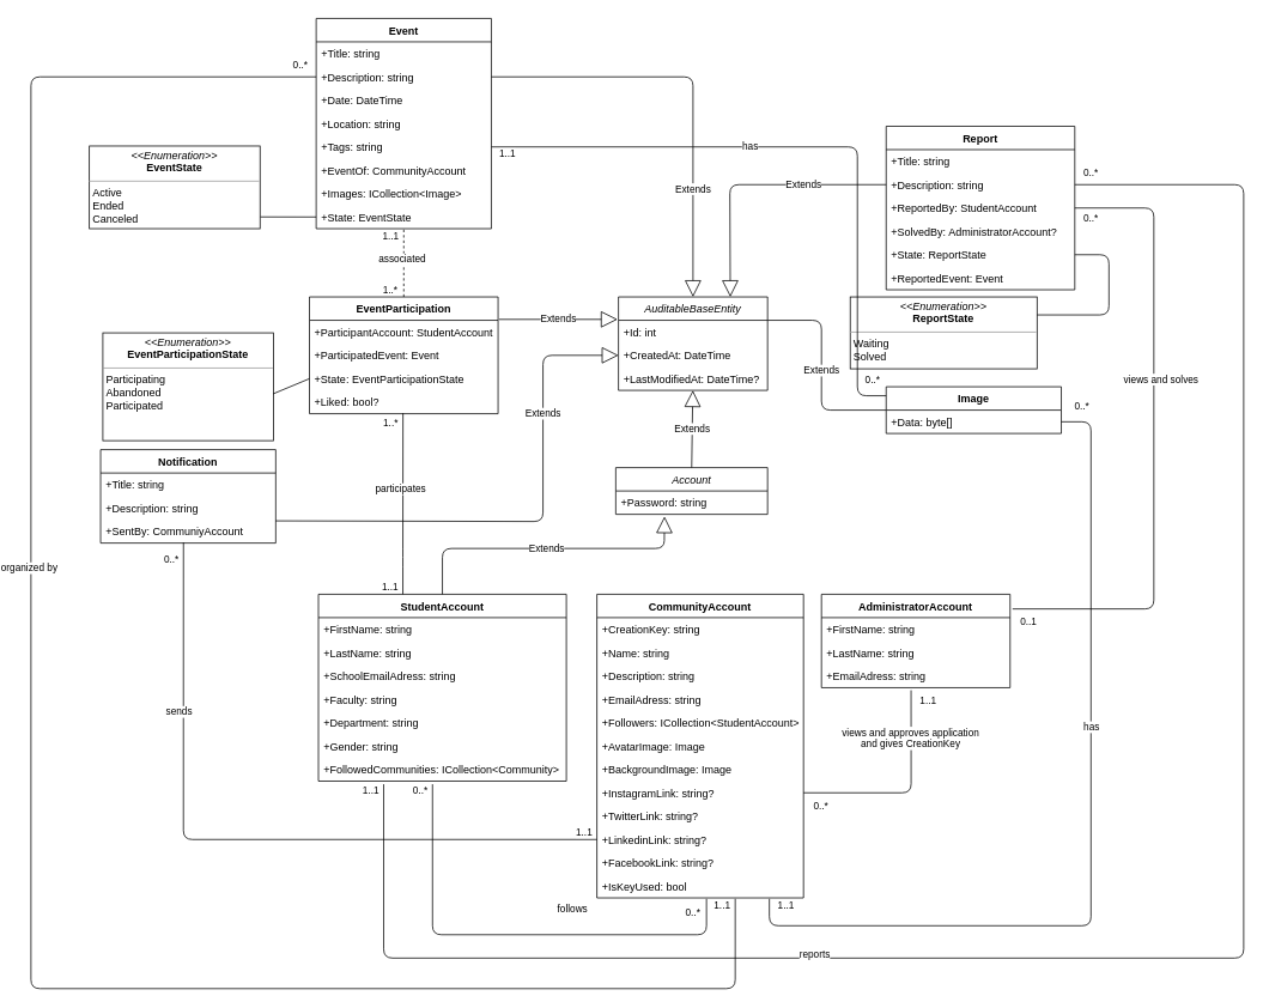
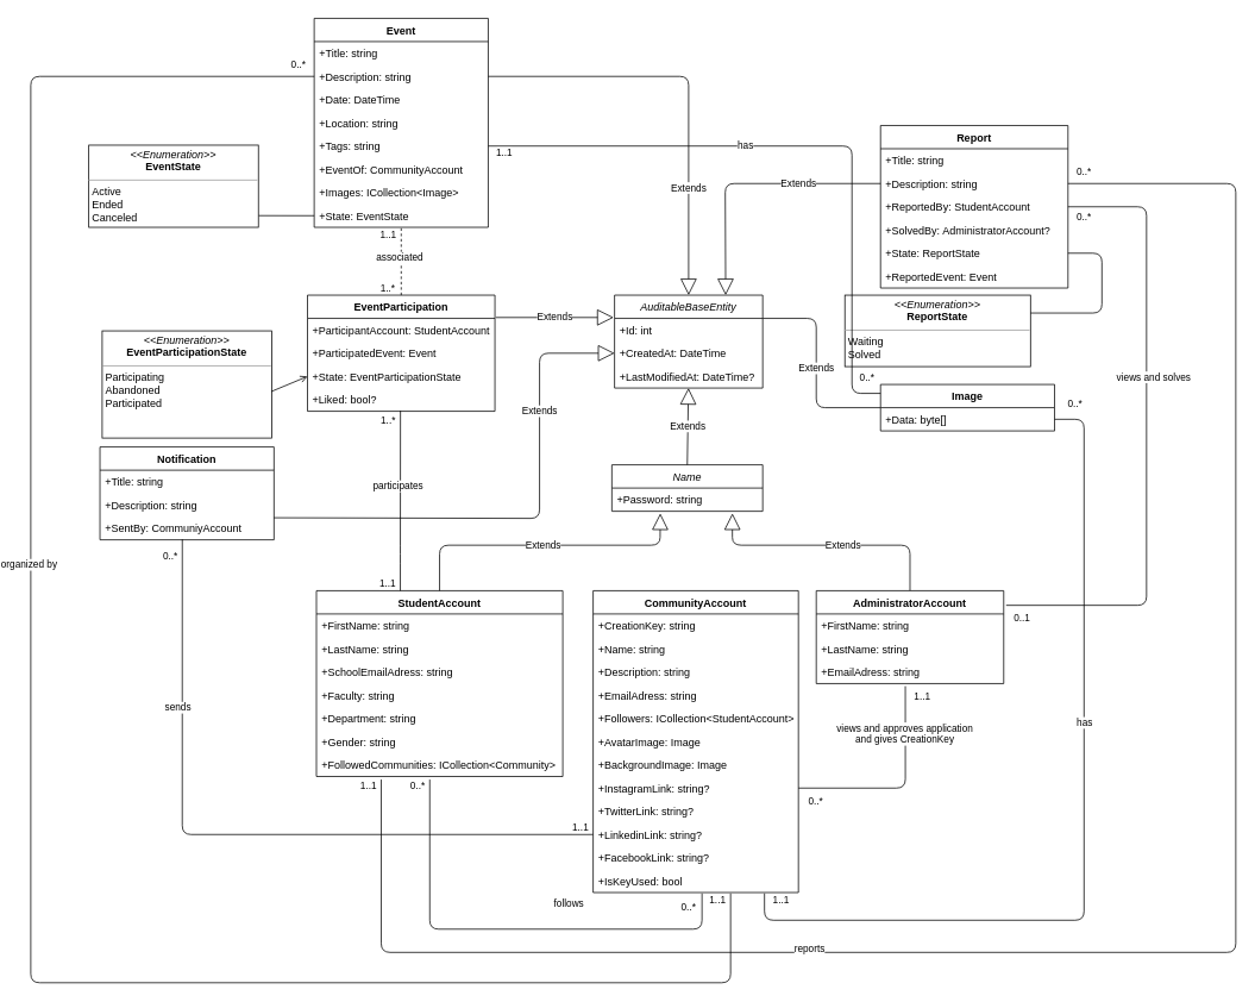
- <mxCell id="42" value="" style="endArrow=none;html=1;exitX=0.997;exitY=0.566;exitDx=0;exitDy=0;entryX=0;entryY=0.5;entryDx=0;entryDy=0;exitPerimeter=0;" parent="1" source="41" target="47" edge="1"><mxGeometry width="50" height="50" relative="1" as="geometry"><mxPoint x="1075" y="531" as="sourcePoint" /><mxPoint x="1200" y="531" as="targetPoint" /></mxGeometry></mxCell>
+ <mxCell id="42" value="" style="endArrow=open;html=1;exitX=0.997;exitY=0.566;exitDx=0;exitDy=0;entryX=0;entryY=0.5;entryDx=0;entryDy=0;exitPerimeter=0;" parent="1" source="41" target="47" edge="1"><mxGeometry width="50" height="50" relative="1" as="geometry"><mxPoint x="1075" y="531" as="sourcePoint" /><mxPoint x="1200" y="531" as="targetPoint" /></mxGeometry></mxCell>
- <mxCell id="6" value="Account" style="swimlane;fontStyle=2;align=center;verticalAlign=top;childLayout=stackLayout;horizontal=1;startSize=26;horizontalStack=0;resizeParent=1;resizeParentMax=0;resizeLast=0;collapsible=1;marginBottom=0;" parent="1" vertex="1"><mxGeometry x="671" y="520" width="169" height="52" as="geometry" /></mxCell>
+ <mxCell id="6" value="Name" style="swimlane;fontStyle=2;align=center;verticalAlign=top;childLayout=stackLayout;horizontal=1;startSize=26;horizontalStack=0;resizeParent=1;resizeParentMax=0;resizeLast=0;collapsible=1;marginBottom=0;" parent="1" vertex="1"><mxGeometry x="671" y="520" width="169" height="52" as="geometry" /></mxCell>
+ <mxCell id="18" value="Extends" style="endArrow=block;endSize=16;endFill=0;html=1;exitX=0.5;exitY=0;exitDx=0;exitDy=0;entryX=0.799;entryY=1.092;entryDx=0;entryDy=0;entryPerimeter=0;" parent="1" source="19" target="7" edge="1"><mxGeometry x="-0.118" width="160" relative="1" as="geometry"><mxPoint x="775" y="671" as="sourcePoint" /><mxPoint x="770" y="570" as="targetPoint" /><mxPoint as="offset" /><Array as="points"><mxPoint x="1005" y="610" /><mxPoint x="806" y="610" /></Array></mxGeometry></mxCell>
